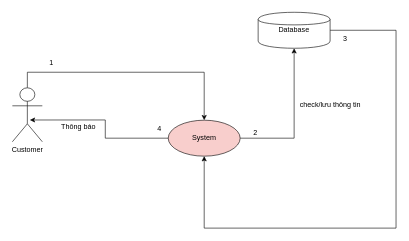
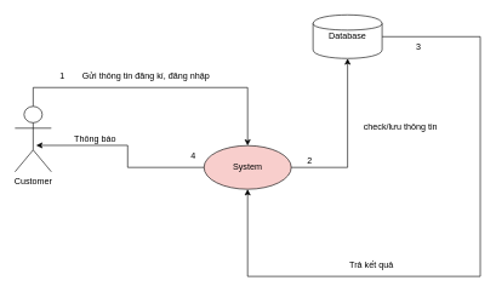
- <mxCell id="8" value="Database" style="shape=cylinder;whiteSpace=wrap;html=1;" parent="1" vertex="1"><mxGeometry x="430" y="20" width="120" height="60" as="geometry" /></mxCell>
+ <mxCell id="8" value="Database" style="shape=cylinder;whiteSpace=wrap;html=1;" parent="1" vertex="1"><mxGeometry x="430" y="20" width="95" height="60" as="geometry" /></mxCell>
+ <mxCell id="6" value="Gửi thông tin đăng kí, đăng nhập" style="text;html=1;align=center;verticalAlign=middle;resizable=0;points=[];autosize=1;strokeColor=none;fillColor=none;" parent="1" vertex="1"><mxGeometry x="100" y="90" width="200" height="30" as="geometry" /></mxCell>
- <mxCell id="16" value="Thông báo" style="text;html=1;align=center;verticalAlign=middle;resizable=0;points=[];autosize=1;strokeColor=none;fillColor=none;" parent="1" vertex="1"><mxGeometry x="90" y="196" width="80" height="30" as="geometry" /></mxCell>
+ <mxCell id="16" value="Thông báo" style="text;html=1;align=center;verticalAlign=middle;resizable=0;points=[];autosize=1;strokeColor=none;fillColor=none;" parent="1" vertex="1"><mxGeometry x="90" y="176" width="80" height="30" as="geometry" /></mxCell>
+ <mxCell id="13" value="Trả kết quả" style="text;html=1;align=center;verticalAlign=middle;resizable=0;points=[];autosize=1;strokeColor=none;fillColor=none;" parent="1" vertex="1"><mxGeometry x="470" y="350" width="80" height="30" as="geometry" /></mxCell>
